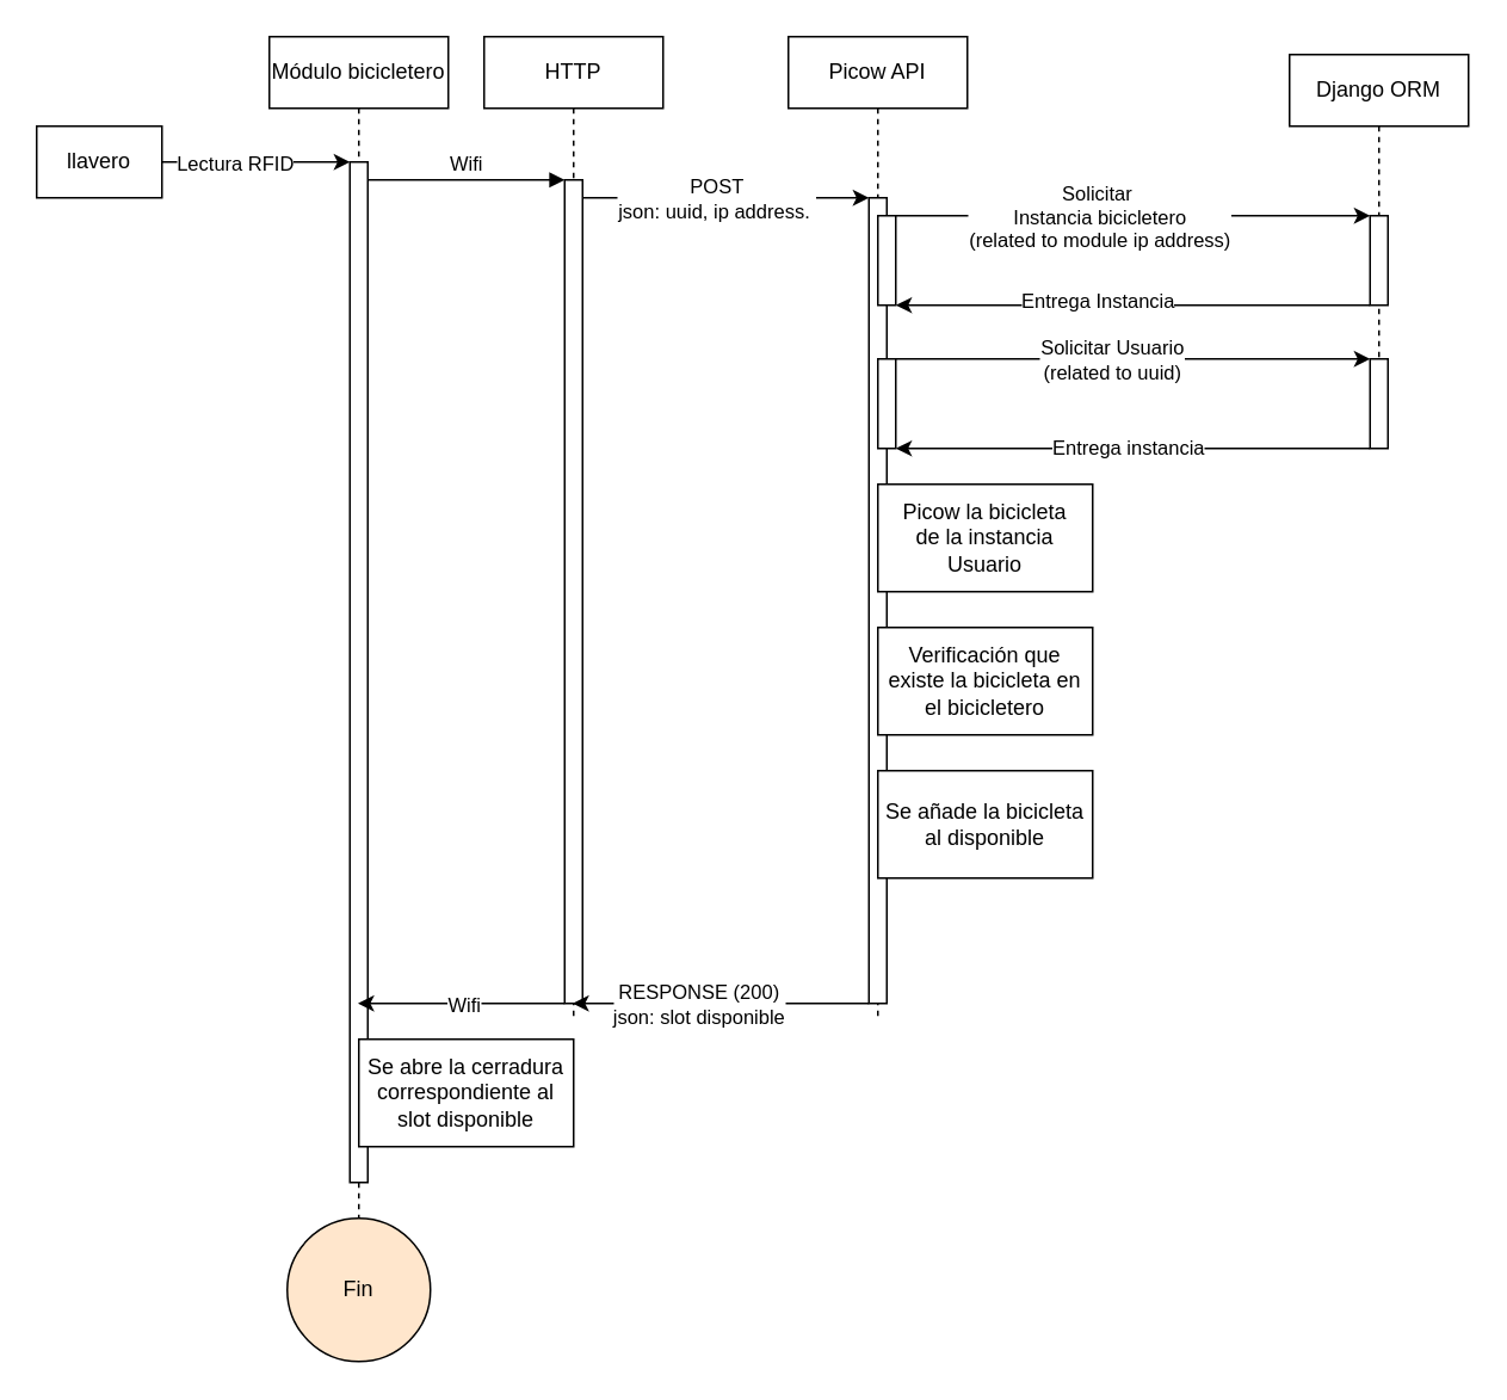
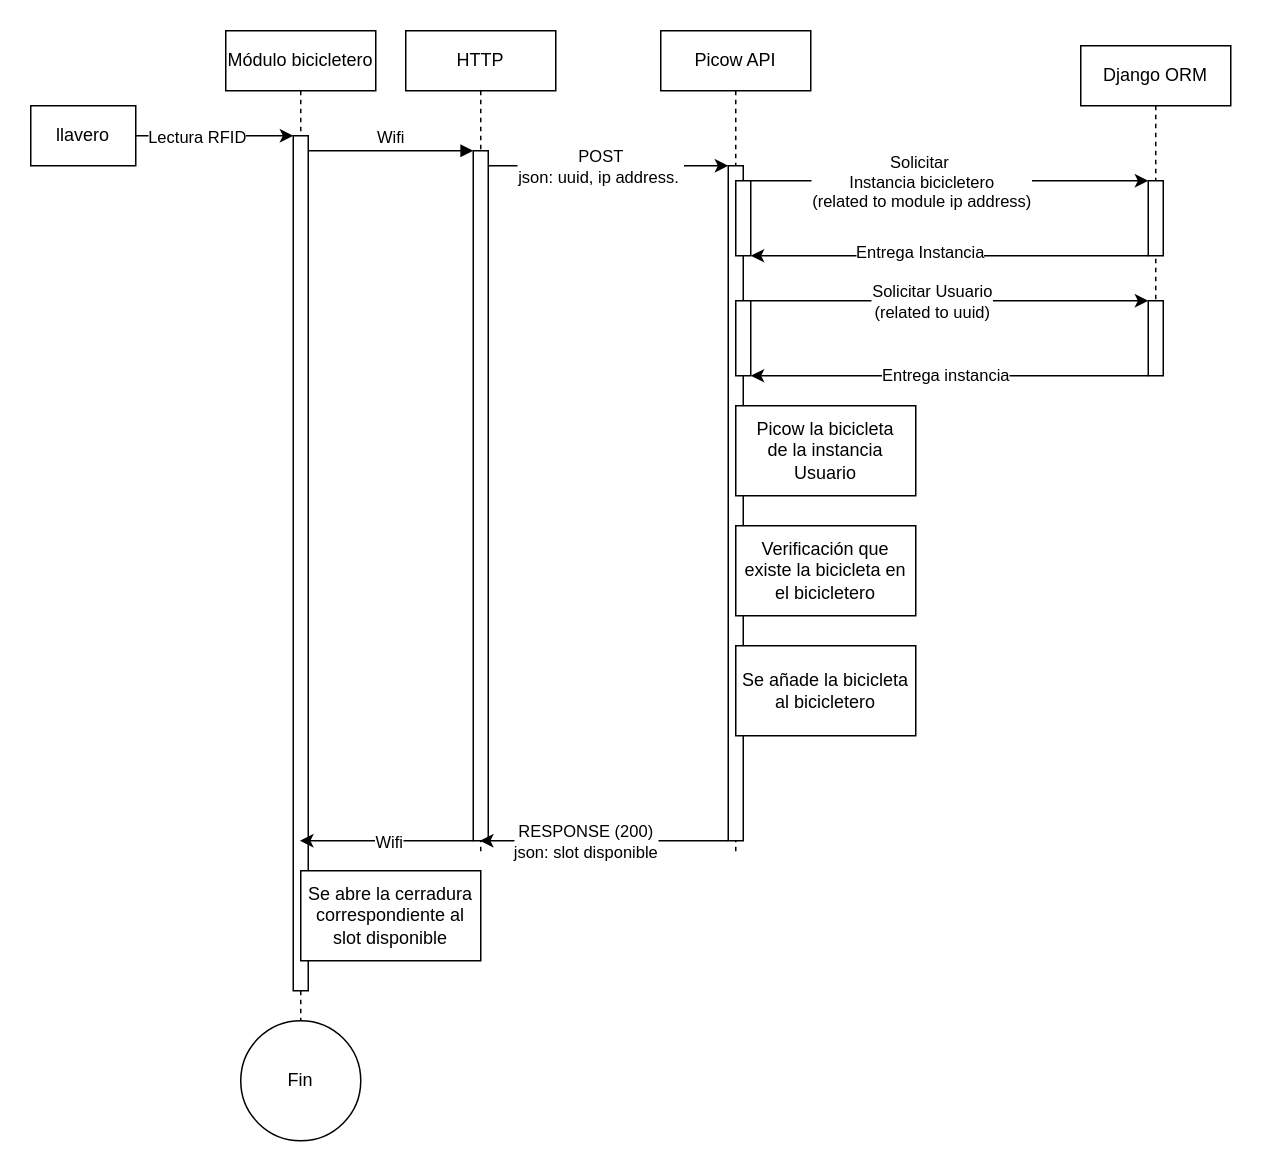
- <mxCell id="28" value="Se añade la bicicleta al disponible" style="rounded=0;whiteSpace=wrap;html=1;" vertex="1" parent="22"><mxGeometry x="50" y="410" width="120" height="60" as="geometry" /></mxCell>
+ <mxCell id="28" value="Se añade la bicicleta al bicicletero" style="rounded=0;whiteSpace=wrap;html=1;" vertex="1" parent="22"><mxGeometry x="50" y="410" width="120" height="60" as="geometry" /></mxCell>
- <mxCell id="37" value="Fin" style="ellipse;whiteSpace=wrap;html=1;aspect=fixed;fillColor=#ffe6cc;" vertex="1" parent="1"><mxGeometry x="160" y="680" width="80" height="80" as="geometry" /></mxCell>
+ <mxCell id="37" value="Fin" style="ellipse;whiteSpace=wrap;html=1;aspect=fixed;" vertex="1" parent="1"><mxGeometry x="160" y="680" width="80" height="80" as="geometry" /></mxCell>
